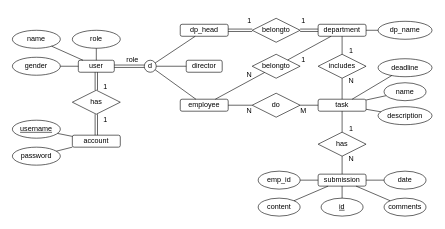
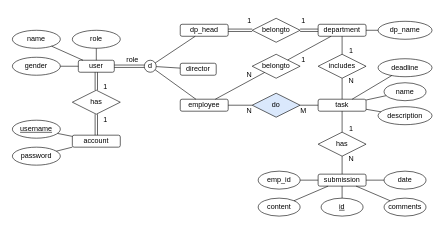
- <mxCell id="3" value="director" style="rounded=1;whiteSpace=wrap;html=1;" parent="1" vertex="1"><mxGeometry x="310" y="100" width="60" height="20" as="geometry" /></mxCell>
+ <mxCell id="3" value="director" style="rounded=1;whiteSpace=wrap;html=1;" parent="1" vertex="1"><mxGeometry x="300" y="105" width="60" height="20" as="geometry" /></mxCell>
- <mxCell id="64" value="do" style="rhombus;whiteSpace=wrap;html=1;" vertex="1" parent="1"><mxGeometry x="420" y="155" width="80" height="40" as="geometry" /></mxCell>
+ <mxCell id="64" value="do" style="rhombus;whiteSpace=wrap;html=1;fillColor=#dae8fc;" vertex="1" parent="1"><mxGeometry x="420" y="155" width="80" height="40" as="geometry" /></mxCell>
